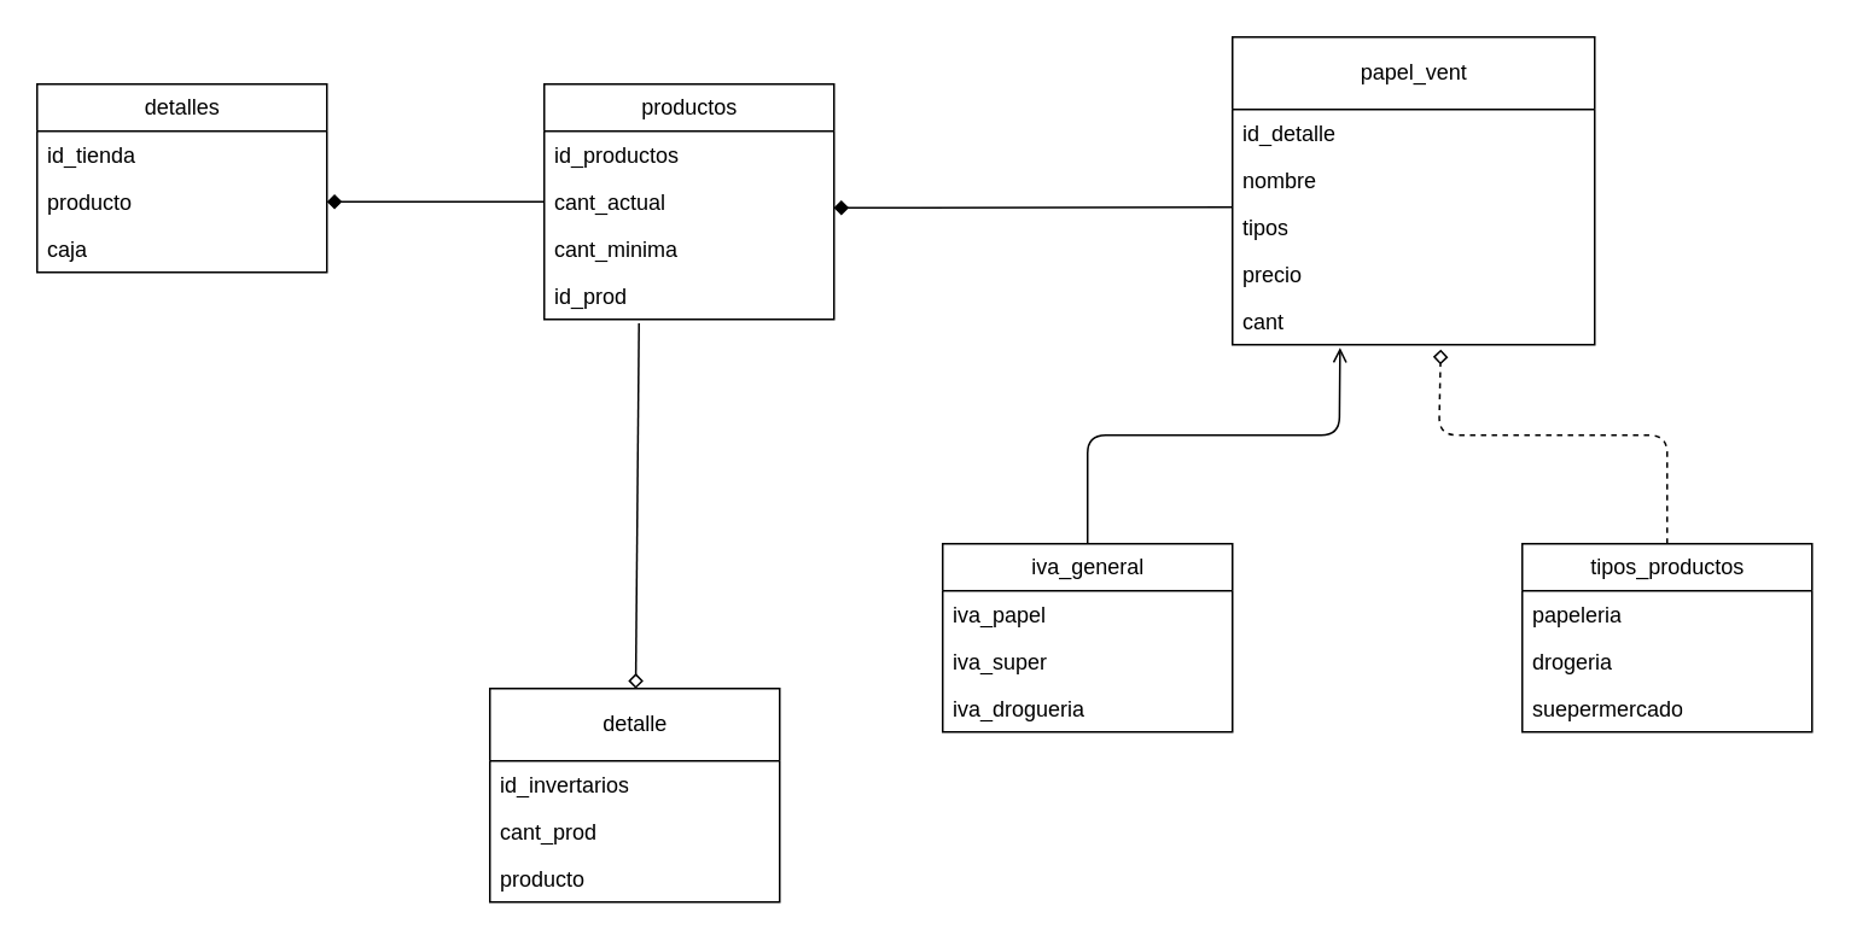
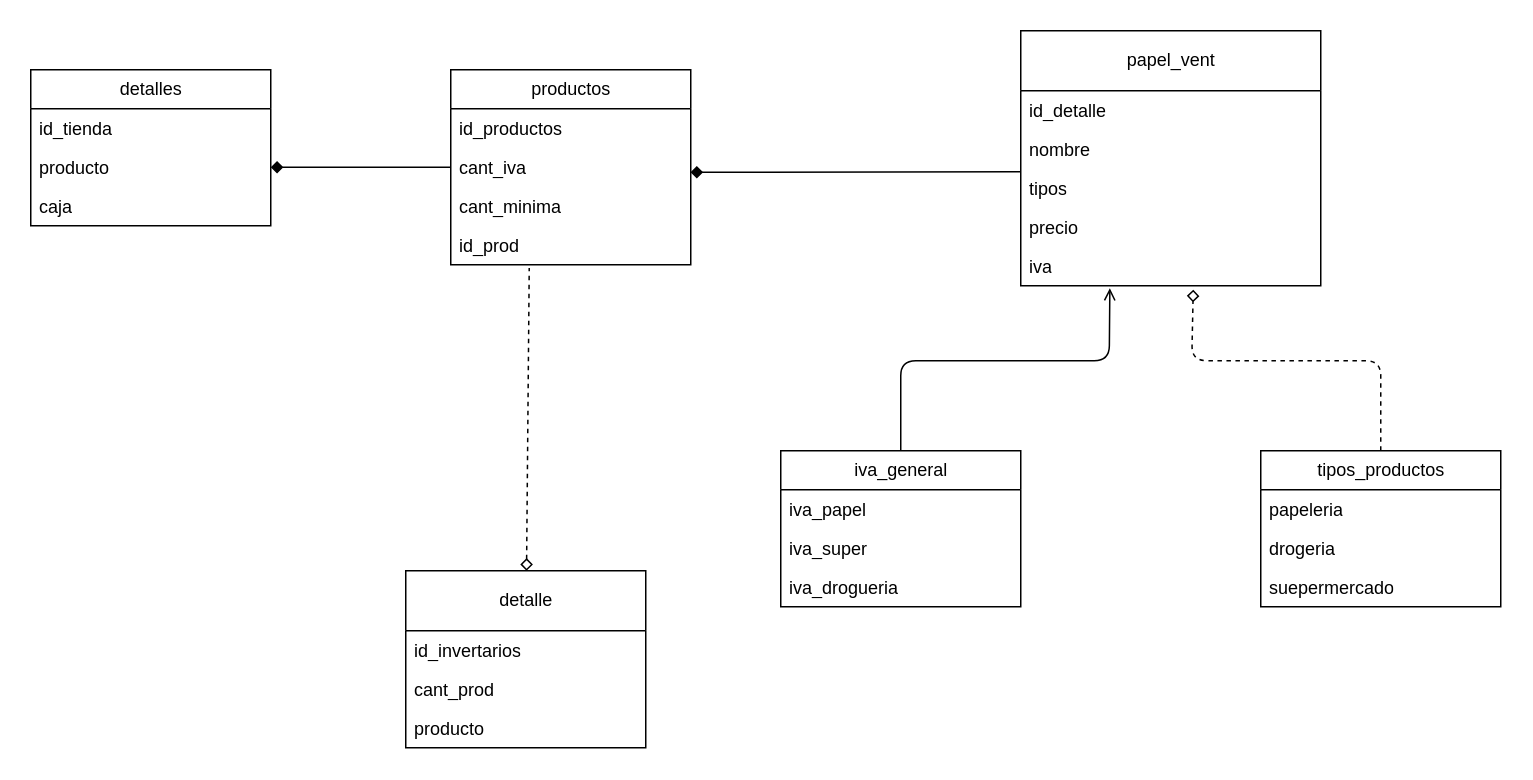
- <mxCell id="18" value="cant_actual" style="text;strokeColor=none;fillColor=none;align=left;verticalAlign=top;spacingLeft=4;spacingRight=4;overflow=hidden;rotatable=0;points=[[0,0.5],[1,0.5]];portConstraint=eastwest;whiteSpace=wrap;html=1;" vertex="1" parent="16"><mxGeometry y="52" width="160" height="26" as="geometry" /></mxCell>
+ <mxCell id="18" value="cant_iva" style="text;strokeColor=none;fillColor=none;align=left;verticalAlign=top;spacingLeft=4;spacingRight=4;overflow=hidden;rotatable=0;points=[[0,0.5],[1,0.5]];portConstraint=eastwest;whiteSpace=wrap;html=1;" vertex="1" parent="16"><mxGeometry y="52" width="160" height="26" as="geometry" /></mxCell>
- <mxCell id="26" value="cant" style="text;strokeColor=none;fillColor=none;align=left;verticalAlign=top;spacingLeft=4;spacingRight=4;overflow=hidden;rotatable=0;points=[[0,0.5],[1,0.5]];portConstraint=eastwest;whiteSpace=wrap;html=1;" vertex="1" parent="21"><mxGeometry y="144" width="200" height="26" as="geometry" /></mxCell>
+ <mxCell id="26" value="iva" style="text;strokeColor=none;fillColor=none;align=left;verticalAlign=top;spacingLeft=4;spacingRight=4;overflow=hidden;rotatable=0;points=[[0,0.5],[1,0.5]];portConstraint=eastwest;whiteSpace=wrap;html=1;" vertex="1" parent="21"><mxGeometry y="144" width="200" height="26" as="geometry" /></mxCell>
- <mxCell id="11" style="edgeStyle=none;html=1;entryX=0.327;entryY=1.082;entryDx=0;entryDy=0;entryPerimeter=0;endArrow=none;endFill=0;startArrow=diamond;startFill=0;" edge="1" parent="1" source="12" target="20"><mxGeometry relative="1" as="geometry" /></mxCell>
+ <mxCell id="11" style="edgeStyle=none;html=1;entryX=0.327;entryY=1.082;entryDx=0;entryDy=0;entryPerimeter=0;endArrow=none;endFill=0;startArrow=diamond;startFill=0;dashed=1;" edge="1" parent="1" source="12" target="20"><mxGeometry relative="1" as="geometry" /></mxCell>
